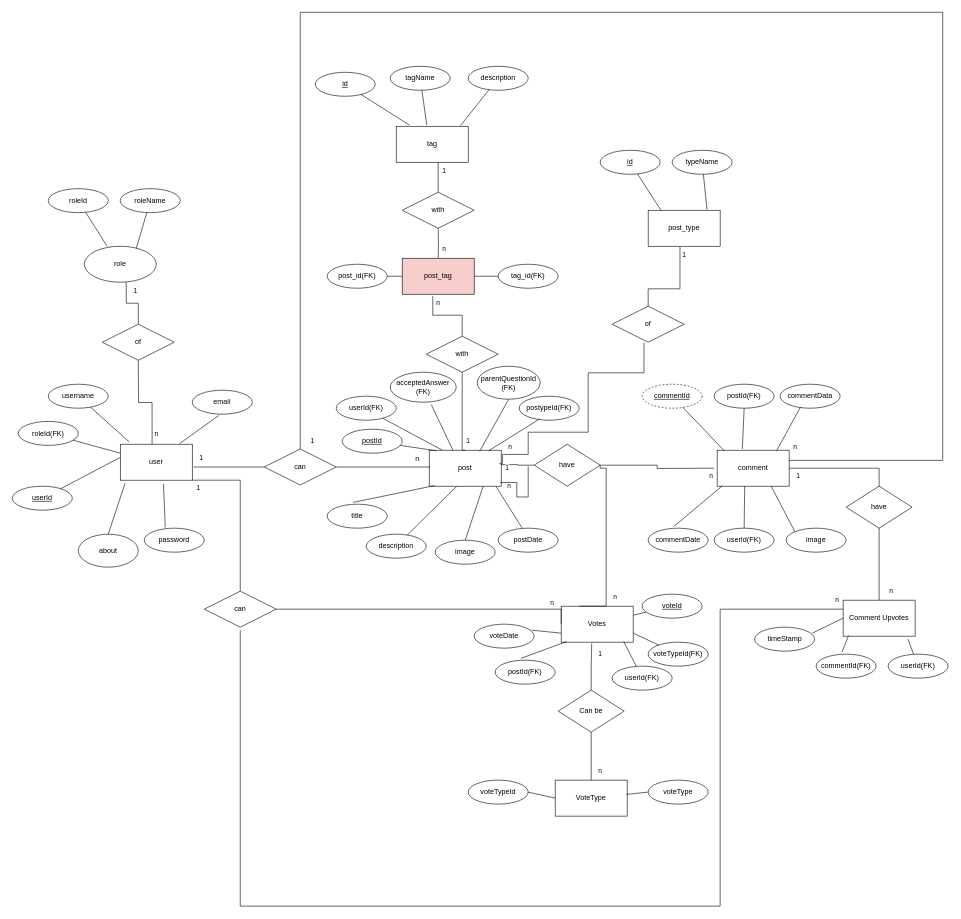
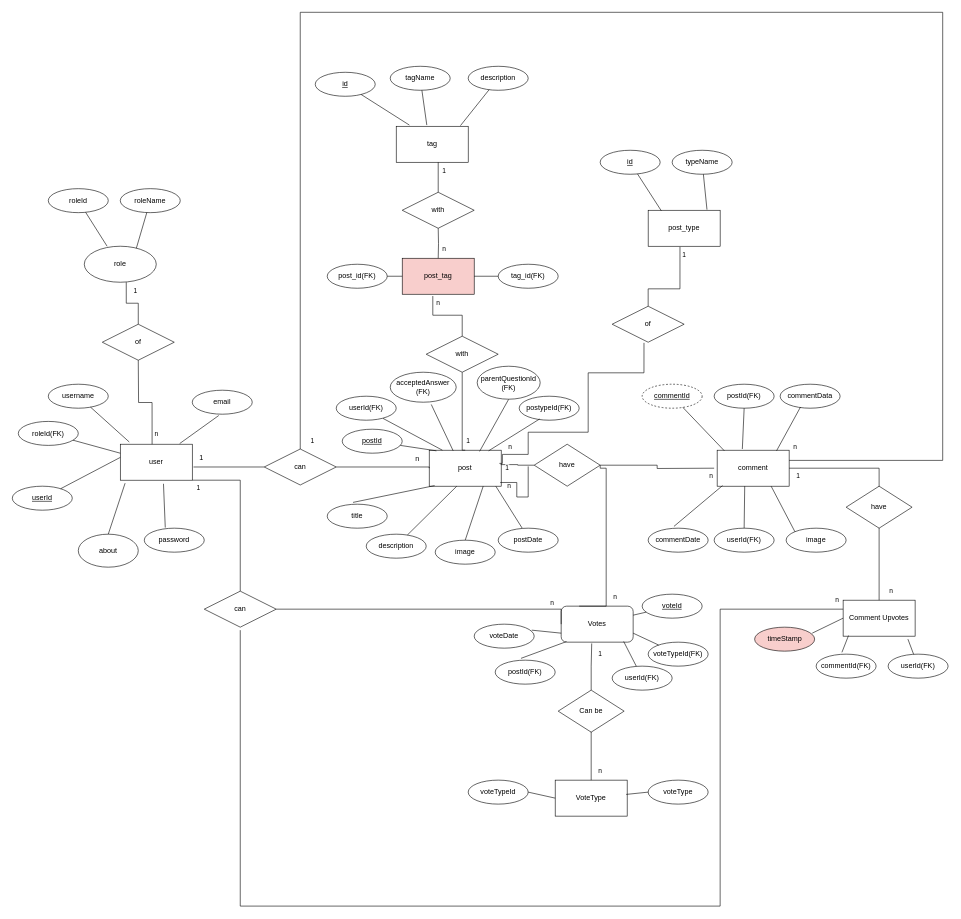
- <mxCell id="43" value="Votes" style="rounded=0;whiteSpace=wrap;html=1;" parent="1" vertex="1"><mxGeometry x="935" y="1010" width="120" height="60" as="geometry" /></mxCell>
+ <mxCell id="43" value="Votes" style="whiteSpace=wrap;html=1;rounded=1;" parent="1" vertex="1"><mxGeometry x="935" y="1010" width="120" height="60" as="geometry" /></mxCell>
- <mxCell id="69" value="timeStamp" style="ellipse;whiteSpace=wrap;html=1;align=center;" parent="1" vertex="1"><mxGeometry x="1257.5" y="1045" width="100" height="40" as="geometry" /></mxCell>
+ <mxCell id="69" value="timeStamp" style="ellipse;whiteSpace=wrap;html=1;align=center;fillColor=#f8cecc;" parent="1" vertex="1"><mxGeometry x="1257.5" y="1045" width="100" height="40" as="geometry" /></mxCell>
